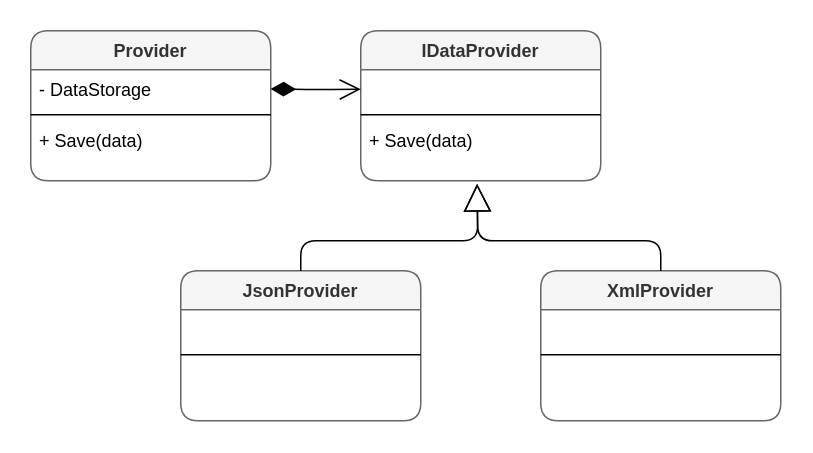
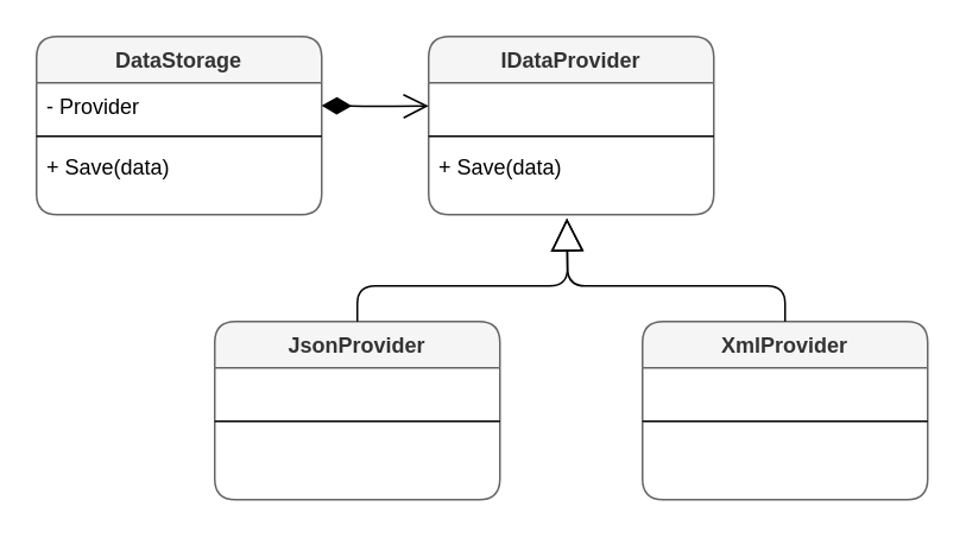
- <mxCell id="2" value="Provider" style="swimlane;fontStyle=1;align=center;verticalAlign=top;childLayout=stackLayout;horizontal=1;startSize=26;horizontalStack=0;resizeParent=1;resizeParentMax=0;resizeLast=0;collapsible=1;marginBottom=0;resizeHeight=1;rounded=1;shadow=0;sketch=0;noLabel=0;portConstraintRotation=0;expand=1;resizable=1;treeFolding=0;pointerEvents=1;deletable=1;autosize=0;container=0;swimlaneFillColor=none;fillColor=#f5f5f5;strokeColor=#666666;fontColor=#333333;" vertex="1" parent="1"><mxGeometry x="20" y="20" width="160" height="100" as="geometry"><mxRectangle x="40" y="40" width="70" height="26" as="alternateBounds" /></mxGeometry></mxCell>
+ <mxCell id="2" value="DataStorage" style="swimlane;fontStyle=1;align=center;verticalAlign=top;childLayout=stackLayout;horizontal=1;startSize=26;horizontalStack=0;resizeParent=1;resizeParentMax=0;resizeLast=0;collapsible=1;marginBottom=0;resizeHeight=1;rounded=1;shadow=0;sketch=0;noLabel=0;portConstraintRotation=0;expand=1;resizable=1;treeFolding=0;pointerEvents=1;deletable=1;autosize=0;container=0;swimlaneFillColor=none;fillColor=#f5f5f5;strokeColor=#666666;fontColor=#333333;" vertex="1" parent="1"><mxGeometry x="20" y="20" width="160" height="100" as="geometry"><mxRectangle x="40" y="40" width="70" height="26" as="alternateBounds" /></mxGeometry></mxCell>
- <mxCell id="3" value="- DataStorage" style="text;strokeColor=none;fillColor=none;align=left;verticalAlign=top;spacingLeft=4;spacingRight=4;overflow=hidden;rotatable=0;points=[[0,0.5],[1,0.5]];portConstraint=eastwest;" vertex="1" parent="2"><mxGeometry y="26" width="160" height="26" as="geometry" /></mxCell>
+ <mxCell id="3" value="- Provider" style="text;strokeColor=none;fillColor=none;align=left;verticalAlign=top;spacingLeft=4;spacingRight=4;overflow=hidden;rotatable=0;points=[[0,0.5],[1,0.5]];portConstraint=eastwest;" vertex="1" parent="2"><mxGeometry y="26" width="160" height="26" as="geometry" /></mxCell>
